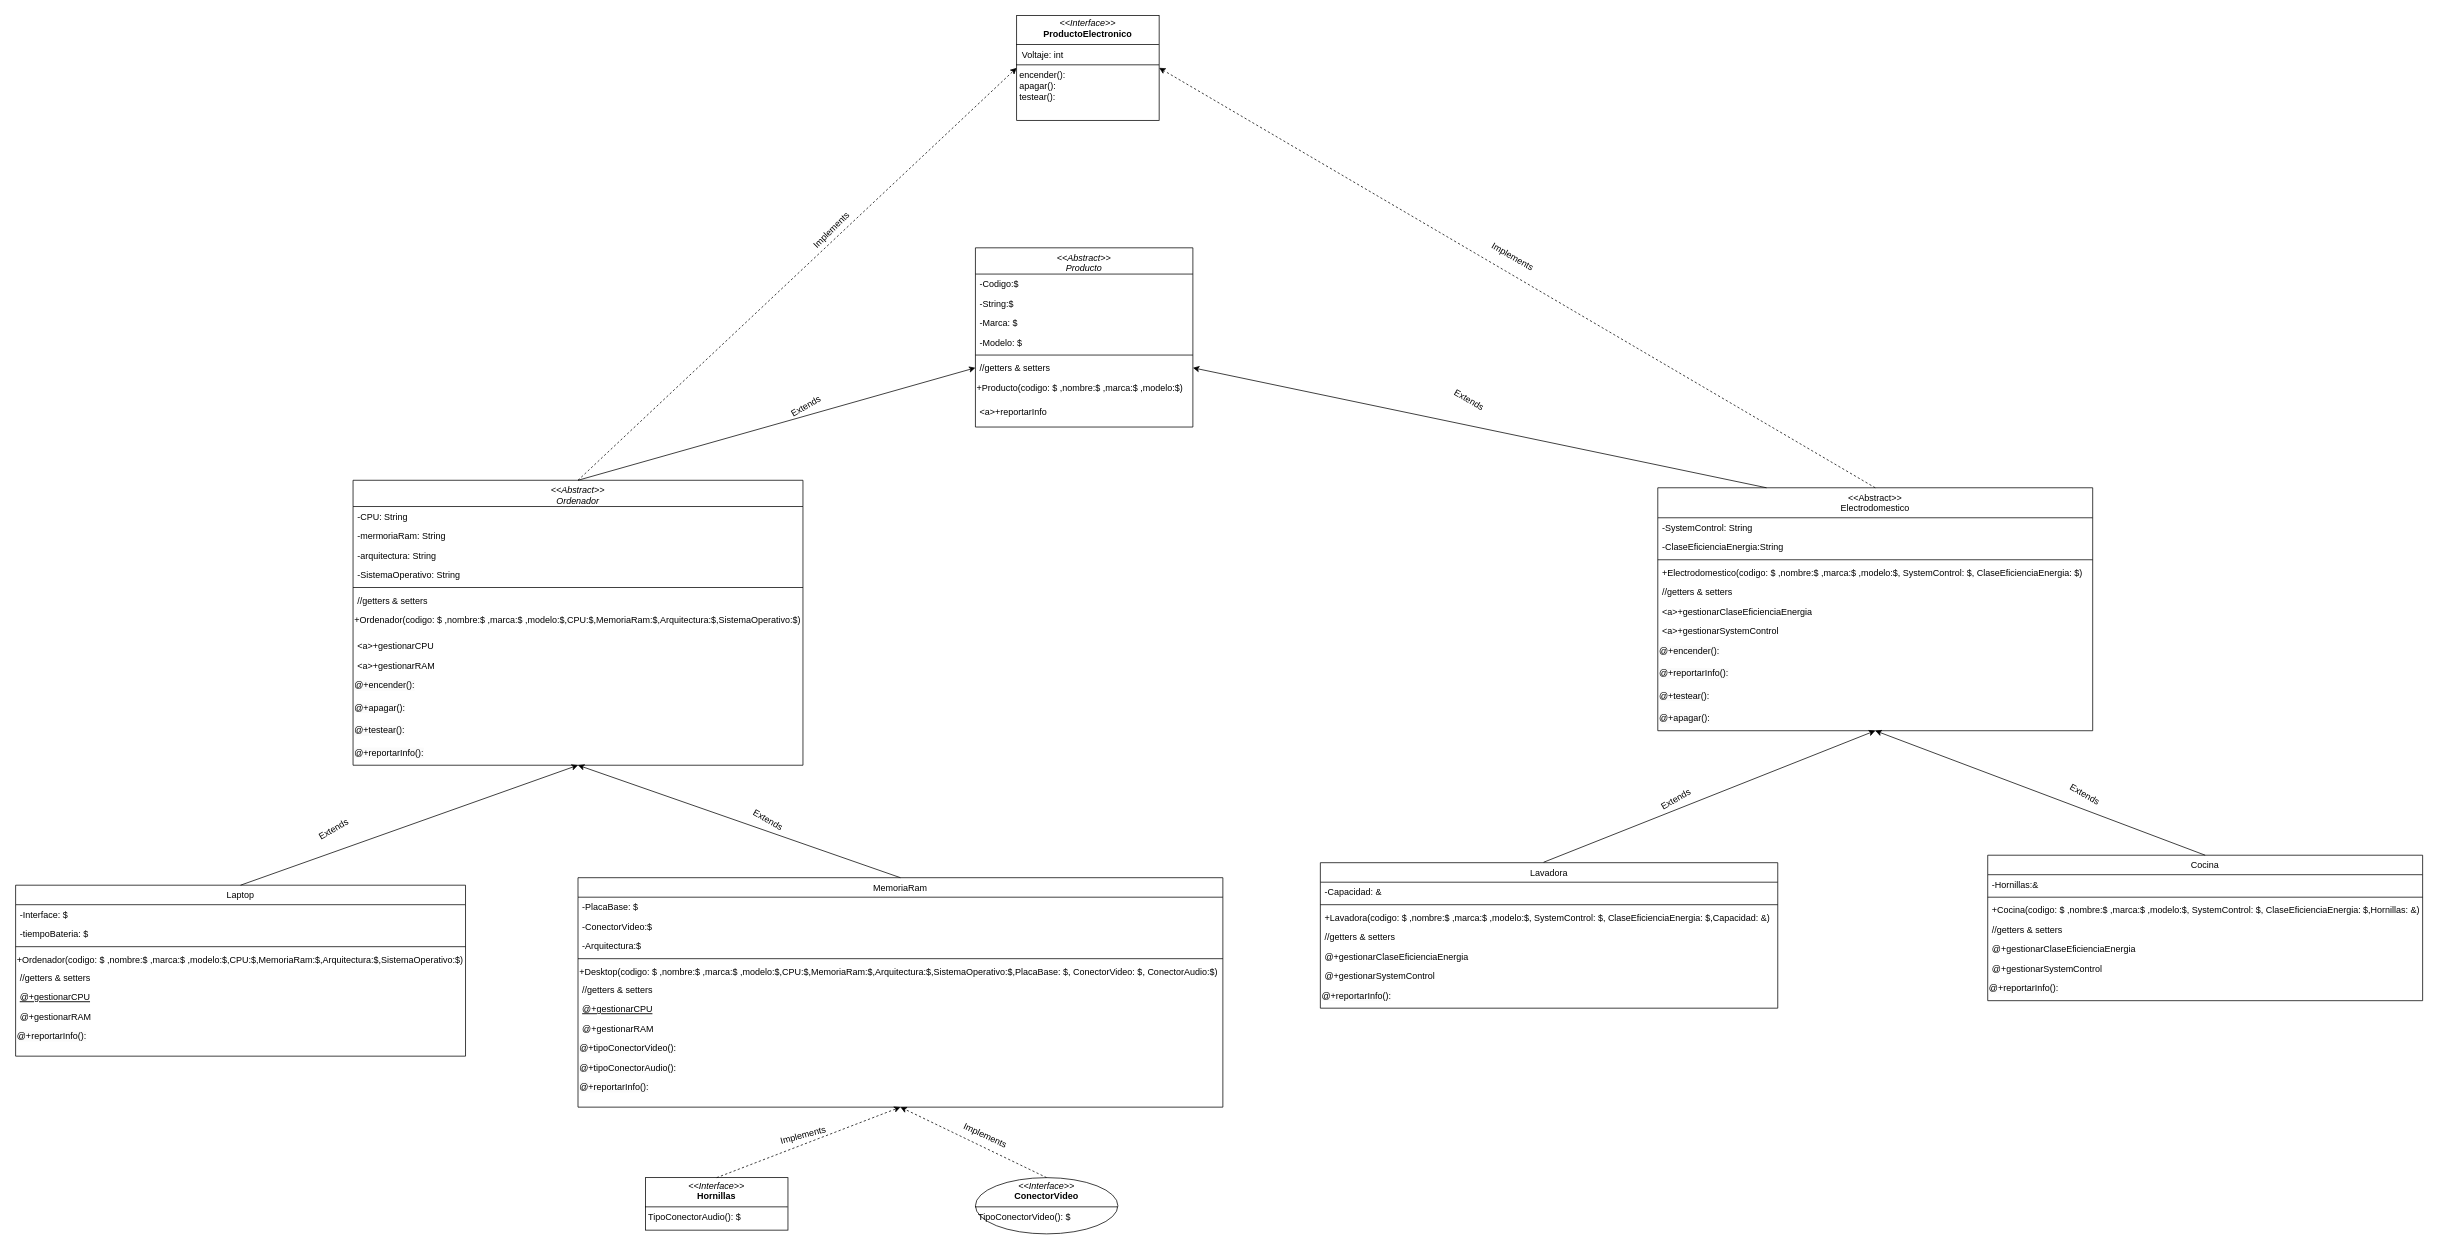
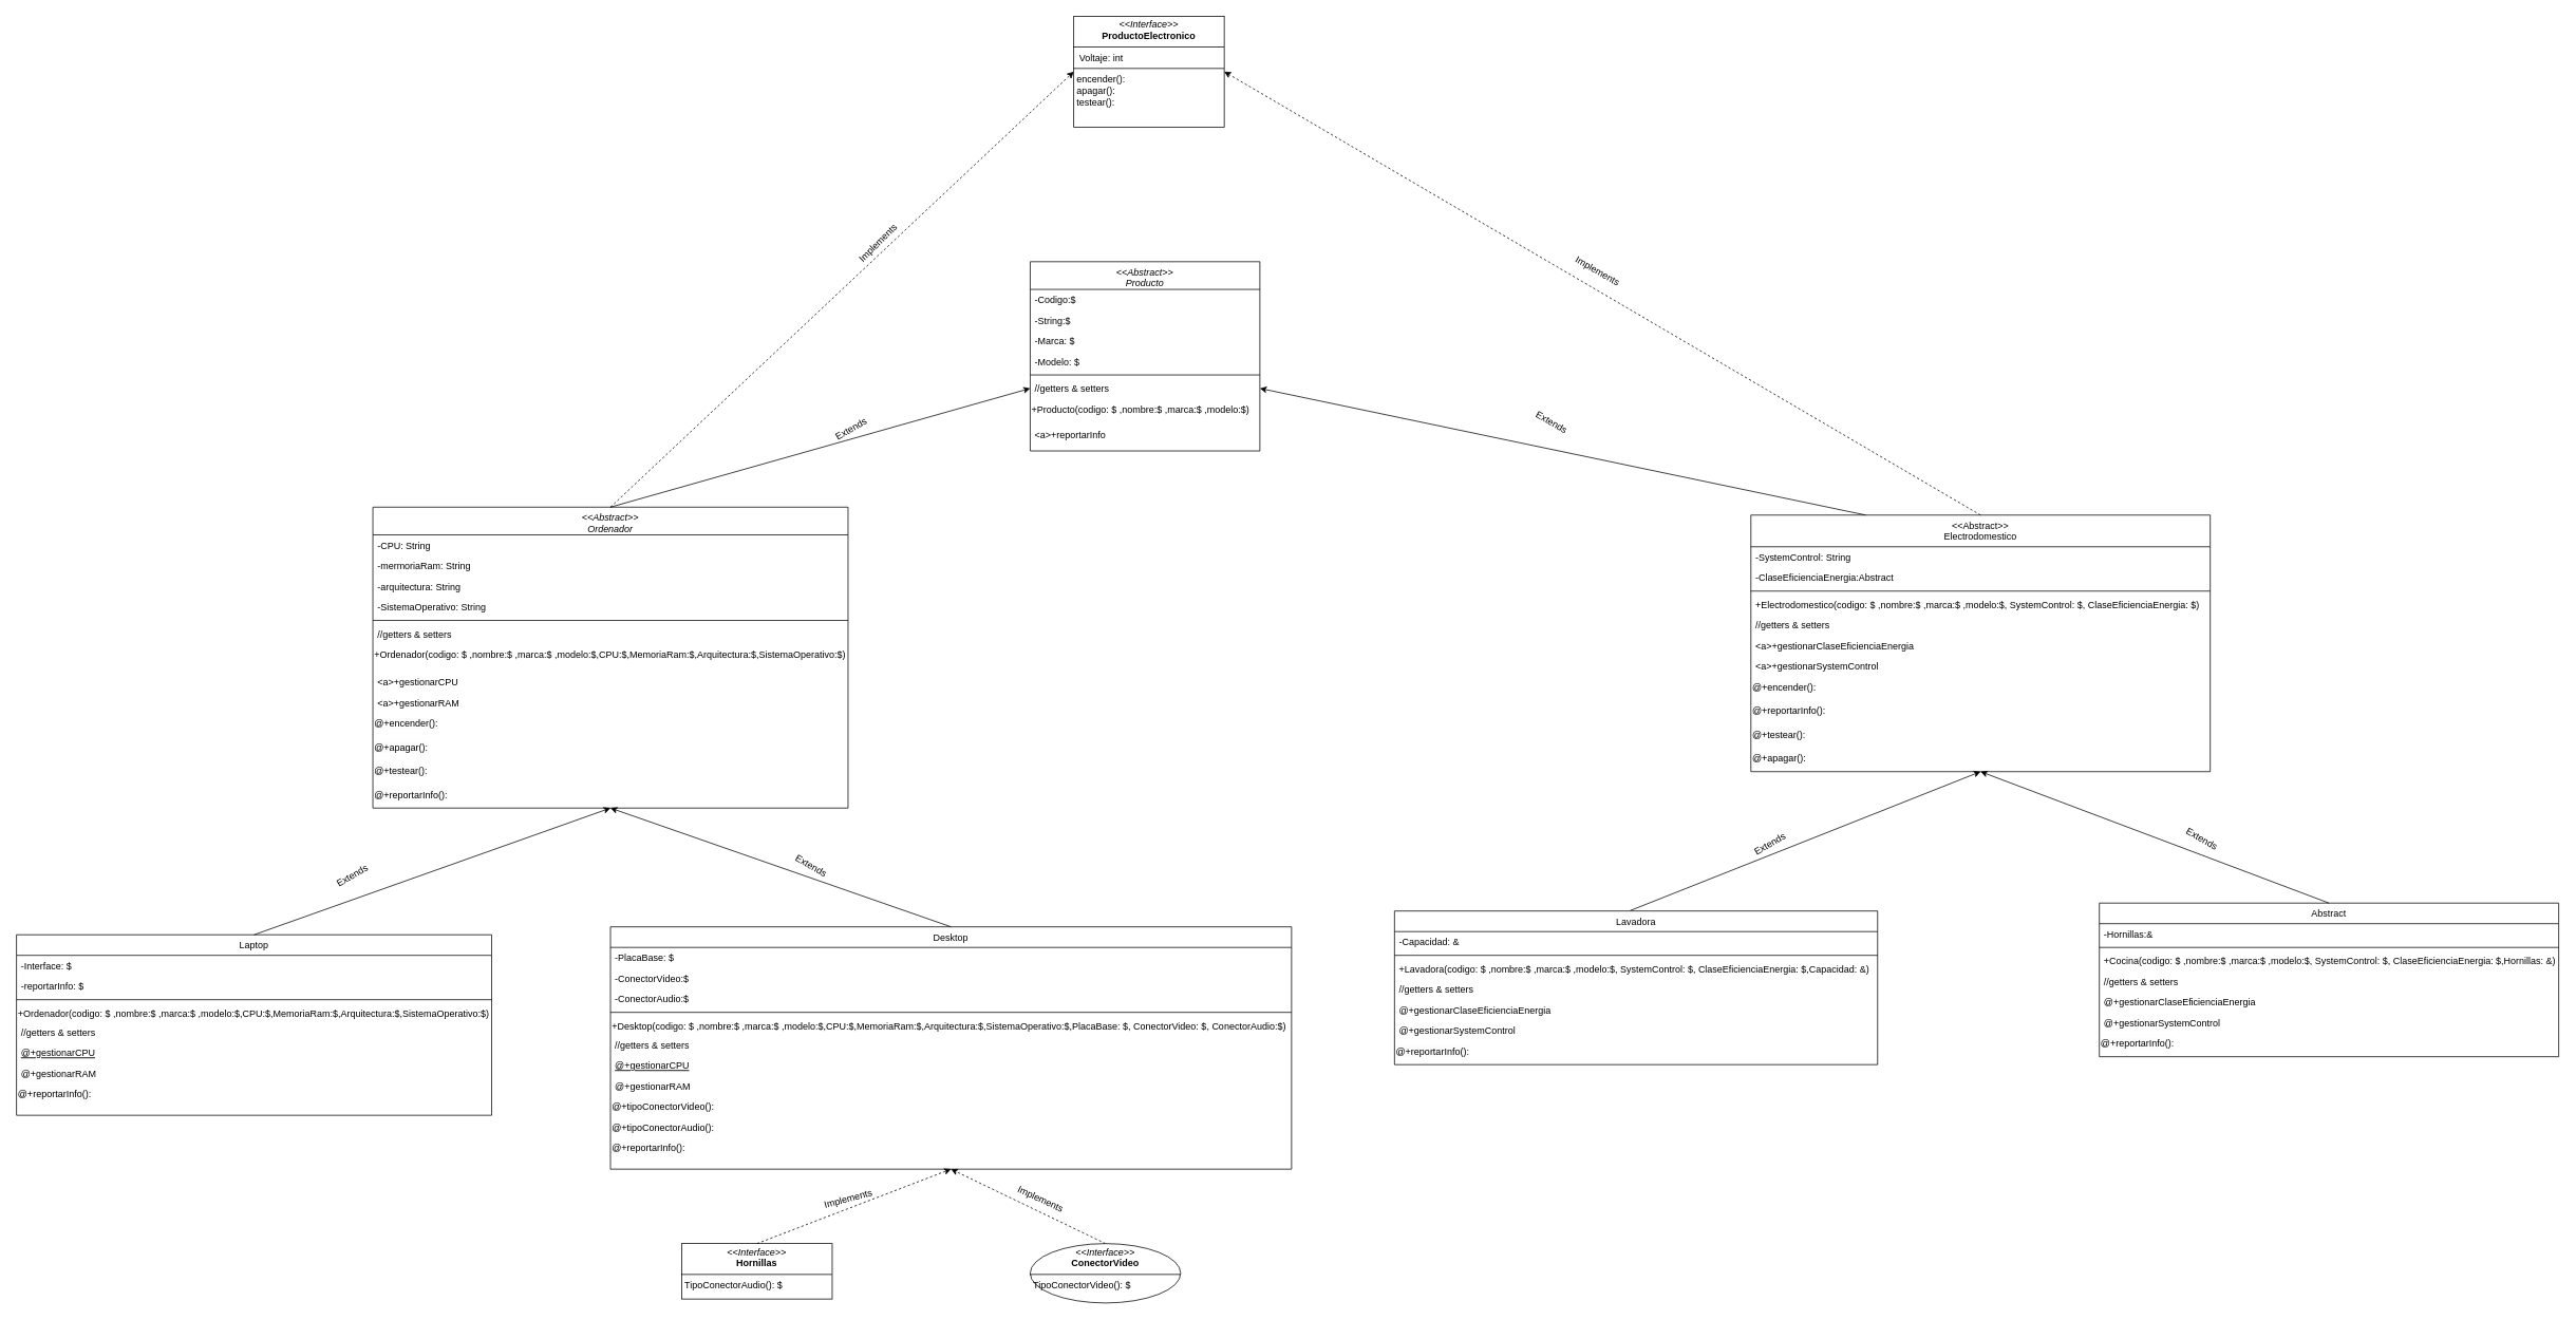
- <mxCell id="39" value="-ClaseEficienciaEnergia:String" style="text;align=left;verticalAlign=top;spacingLeft=4;spacingRight=4;overflow=hidden;rotatable=0;points=[[0,0.5],[1,0.5]];portConstraint=eastwest;rounded=0;shadow=0;html=0;" parent="37" vertex="1"><mxGeometry y="66" width="580" height="26" as="geometry" /></mxCell>
+ <mxCell id="39" value="-ClaseEficienciaEnergia:Abstract" style="text;align=left;verticalAlign=top;spacingLeft=4;spacingRight=4;overflow=hidden;rotatable=0;points=[[0,0.5],[1,0.5]];portConstraint=eastwest;rounded=0;shadow=0;html=0;" parent="37" vertex="1"><mxGeometry y="66" width="580" height="26" as="geometry" /></mxCell>
- <mxCell id="65" value="Cocina" style="swimlane;fontStyle=0;align=center;verticalAlign=top;childLayout=stackLayout;horizontal=1;startSize=26;horizontalStack=0;resizeParent=1;resizeLast=0;collapsible=1;marginBottom=0;rounded=0;shadow=0;strokeWidth=1;" vertex="1" parent="1"><mxGeometry x="2650" y="1140" width="580" height="194" as="geometry"><mxRectangle x="340" y="380" width="170" height="26" as="alternateBounds" /></mxGeometry></mxCell>
+ <mxCell id="65" value="Abstract" style="swimlane;fontStyle=0;align=center;verticalAlign=top;childLayout=stackLayout;horizontal=1;startSize=26;horizontalStack=0;resizeParent=1;resizeLast=0;collapsible=1;marginBottom=0;rounded=0;shadow=0;strokeWidth=1;" vertex="1" parent="1"><mxGeometry x="2650" y="1140" width="580" height="194" as="geometry"><mxRectangle x="340" y="380" width="170" height="26" as="alternateBounds" /></mxGeometry></mxCell>
- <mxCell id="25" value="MemoriaRam" style="swimlane;fontStyle=0;align=center;verticalAlign=top;childLayout=stackLayout;horizontal=1;startSize=26;horizontalStack=0;resizeParent=1;resizeLast=0;collapsible=1;marginBottom=0;rounded=0;shadow=0;strokeWidth=1;" parent="1" vertex="1"><mxGeometry x="770" y="1170" width="860" height="306" as="geometry"><mxRectangle x="340" y="380" width="170" height="26" as="alternateBounds" /></mxGeometry></mxCell>
+ <mxCell id="25" value="Desktop" style="swimlane;fontStyle=0;align=center;verticalAlign=top;childLayout=stackLayout;horizontal=1;startSize=26;horizontalStack=0;resizeParent=1;resizeLast=0;collapsible=1;marginBottom=0;rounded=0;shadow=0;strokeWidth=1;" parent="1" vertex="1"><mxGeometry x="770" y="1170" width="860" height="306" as="geometry"><mxRectangle x="340" y="380" width="170" height="26" as="alternateBounds" /></mxGeometry></mxCell>
- <mxCell id="18" value="-tiempoBateria: $" style="text;align=left;verticalAlign=top;spacingLeft=4;spacingRight=4;overflow=hidden;rotatable=0;points=[[0,0.5],[1,0.5]];portConstraint=eastwest;rounded=0;shadow=0;html=0;" parent="16" vertex="1"><mxGeometry y="52" width="600" height="26" as="geometry" /></mxCell>
+ <mxCell id="18" value="-reportarInfo: $" style="text;align=left;verticalAlign=top;spacingLeft=4;spacingRight=4;overflow=hidden;rotatable=0;points=[[0,0.5],[1,0.5]];portConstraint=eastwest;rounded=0;shadow=0;html=0;" parent="16" vertex="1"><mxGeometry y="52" width="600" height="26" as="geometry" /></mxCell>
- <mxCell id="28" value="-Arquitectura:$" style="text;align=left;verticalAlign=top;spacingLeft=4;spacingRight=4;overflow=hidden;rotatable=0;points=[[0,0.5],[1,0.5]];portConstraint=eastwest;" parent="25" vertex="1"><mxGeometry y="78" width="860" height="26" as="geometry" /></mxCell>
+ <mxCell id="28" value="-ConectorAudio:$" style="text;align=left;verticalAlign=top;spacingLeft=4;spacingRight=4;overflow=hidden;rotatable=0;points=[[0,0.5],[1,0.5]];portConstraint=eastwest;" parent="25" vertex="1"><mxGeometry y="78" width="860" height="26" as="geometry" /></mxCell>
